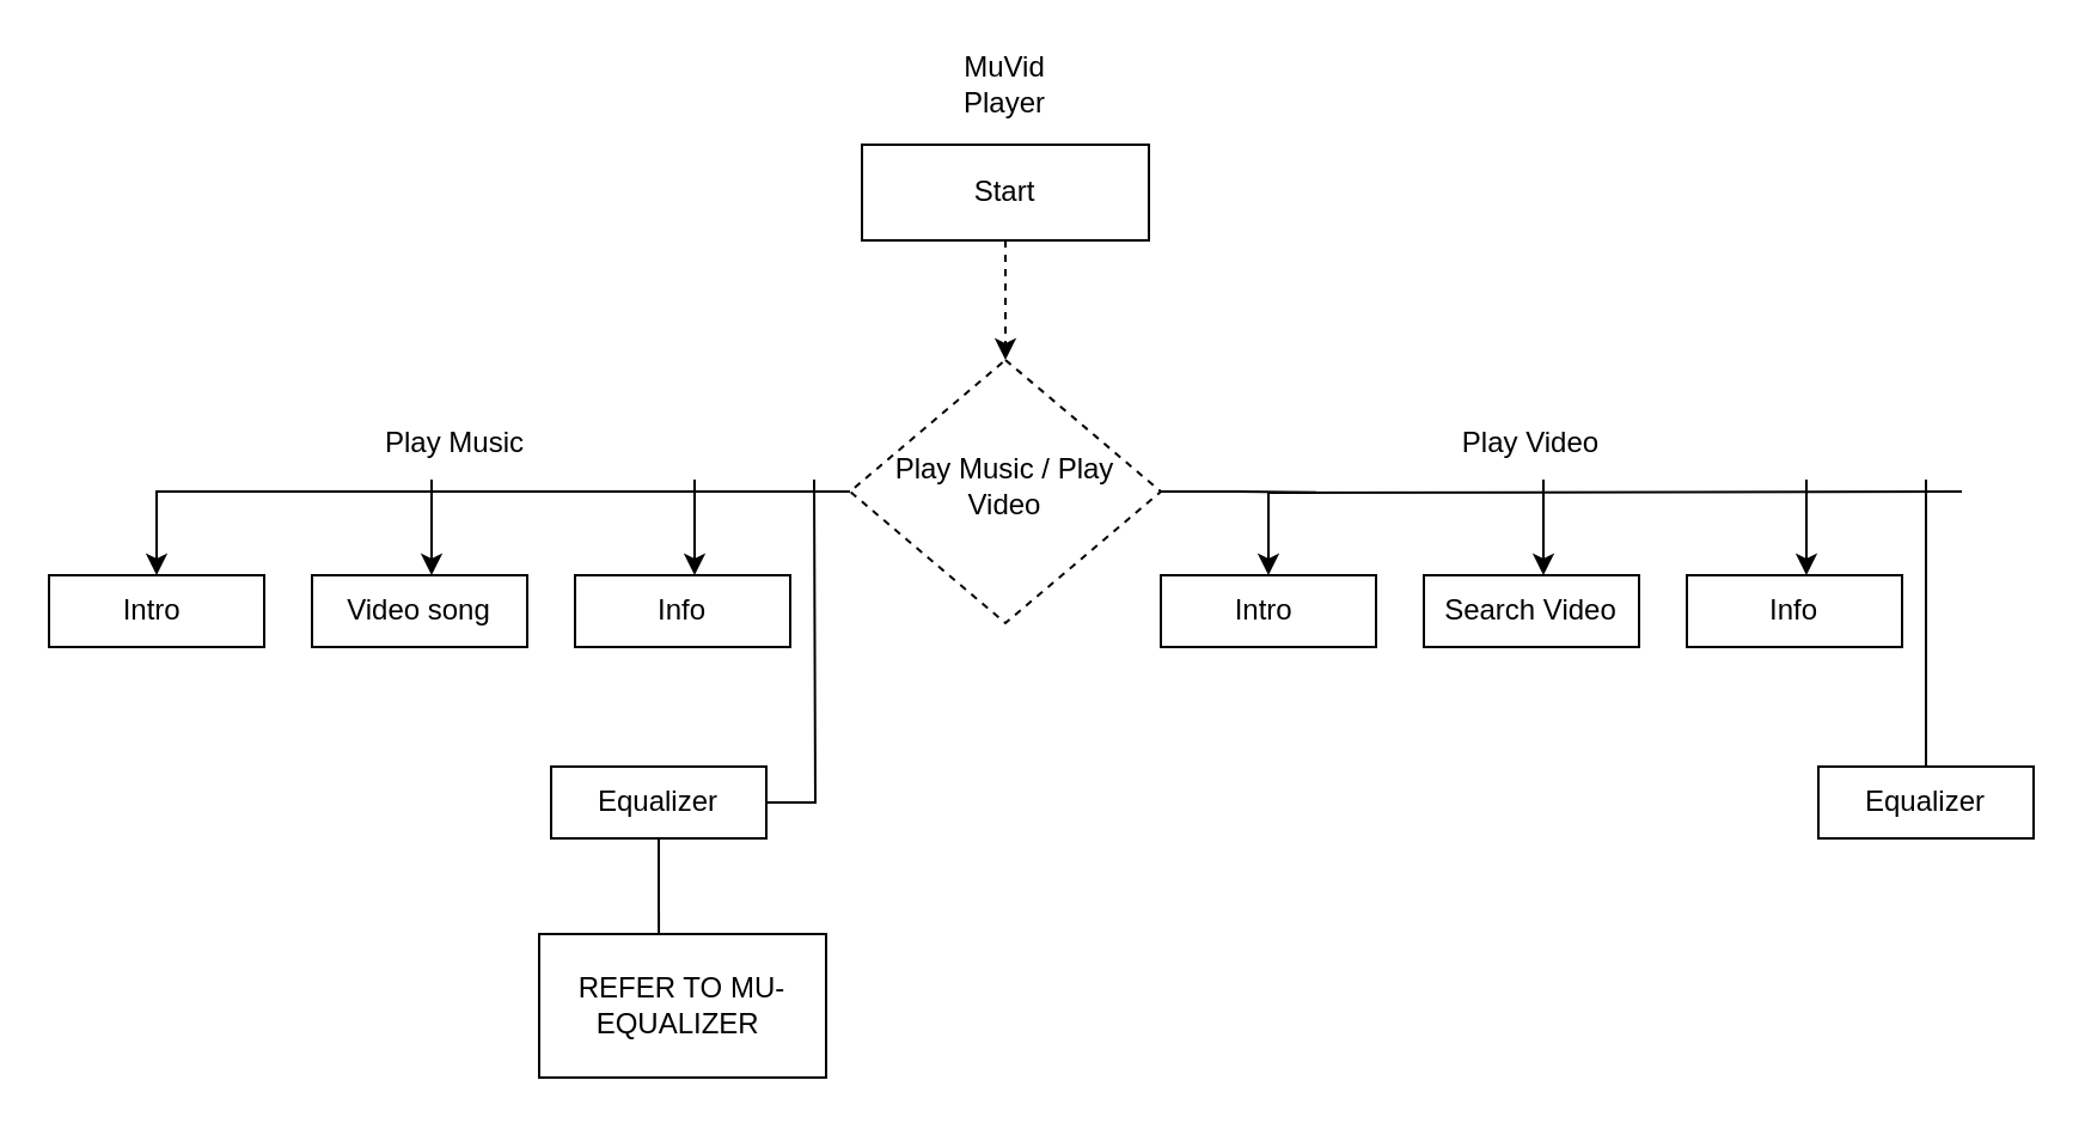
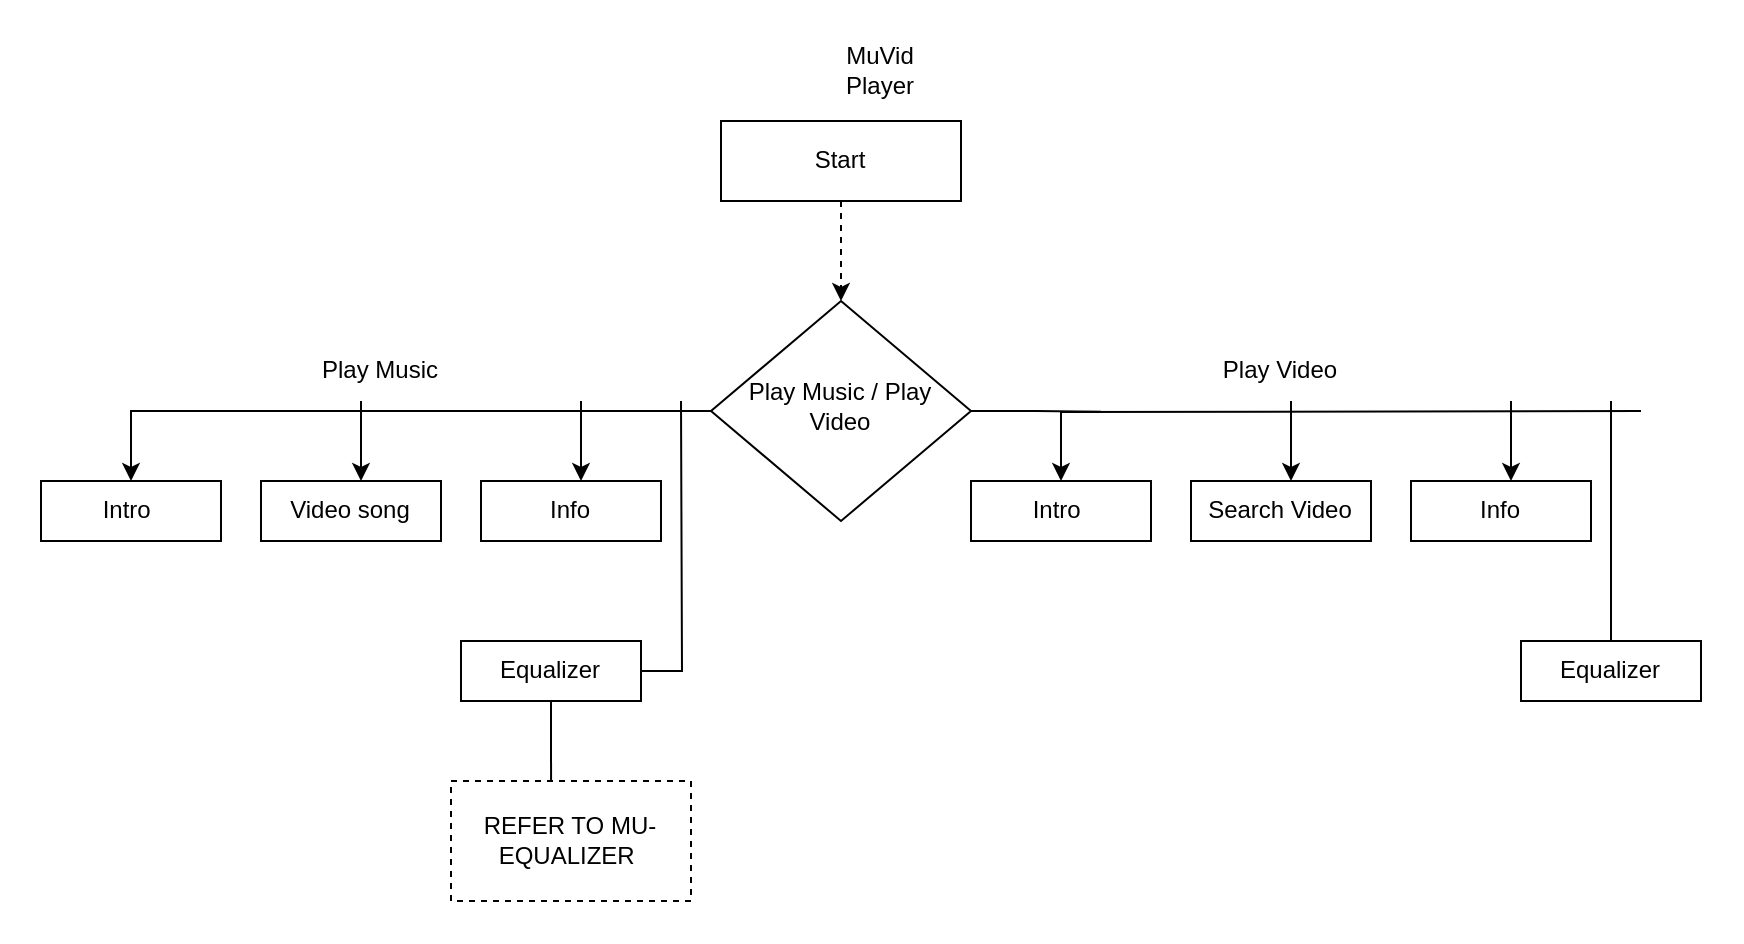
- <mxCell id="25" value="MuVid Player" style="text;html=1;strokeColor=none;fillColor=none;align=center;verticalAlign=middle;whiteSpace=wrap;rounded=0;" parent="1" vertex="1"><mxGeometry x="390" y="20" width="60" height="30" as="geometry" /></mxCell>
+ <mxCell id="25" value="MuVid Player" style="text;html=1;strokeColor=none;fillColor=none;align=center;verticalAlign=middle;whiteSpace=wrap;rounded=0;" parent="1" vertex="1"><mxGeometry x="410" y="20" width="60" height="30" as="geometry" /></mxCell>
- <mxCell id="6" value="Play Music / Play Video" style="rhombus;whiteSpace=wrap;html=1;shadow=0;fontFamily=Helvetica;fontSize=12;align=center;strokeWidth=1;spacing=6;spacingTop=-4;dashed=1;" parent="1" vertex="1"><mxGeometry x="355" y="150" width="130" height="110" as="geometry" /></mxCell>
+ <mxCell id="6" value="Play Music / Play Video" style="rhombus;whiteSpace=wrap;html=1;shadow=0;fontFamily=Helvetica;fontSize=12;align=center;strokeWidth=1;spacing=6;spacingTop=-4;" parent="1" vertex="1"><mxGeometry x="355" y="150" width="130" height="110" as="geometry" /></mxCell>
- <mxCell id="26" value="REFER TO MU-EQUALIZER&amp;nbsp;" style="rounded=0;whiteSpace=wrap;html=1;shadow=0;" parent="1" vertex="1"><mxGeometry x="225" y="390" width="120" height="60" as="geometry" /></mxCell>
+ <mxCell id="26" value="REFER TO MU-EQUALIZER&amp;nbsp;" style="rounded=0;whiteSpace=wrap;html=1;shadow=0;dashed=1;" parent="1" vertex="1"><mxGeometry x="225" y="390" width="120" height="60" as="geometry" /></mxCell>
